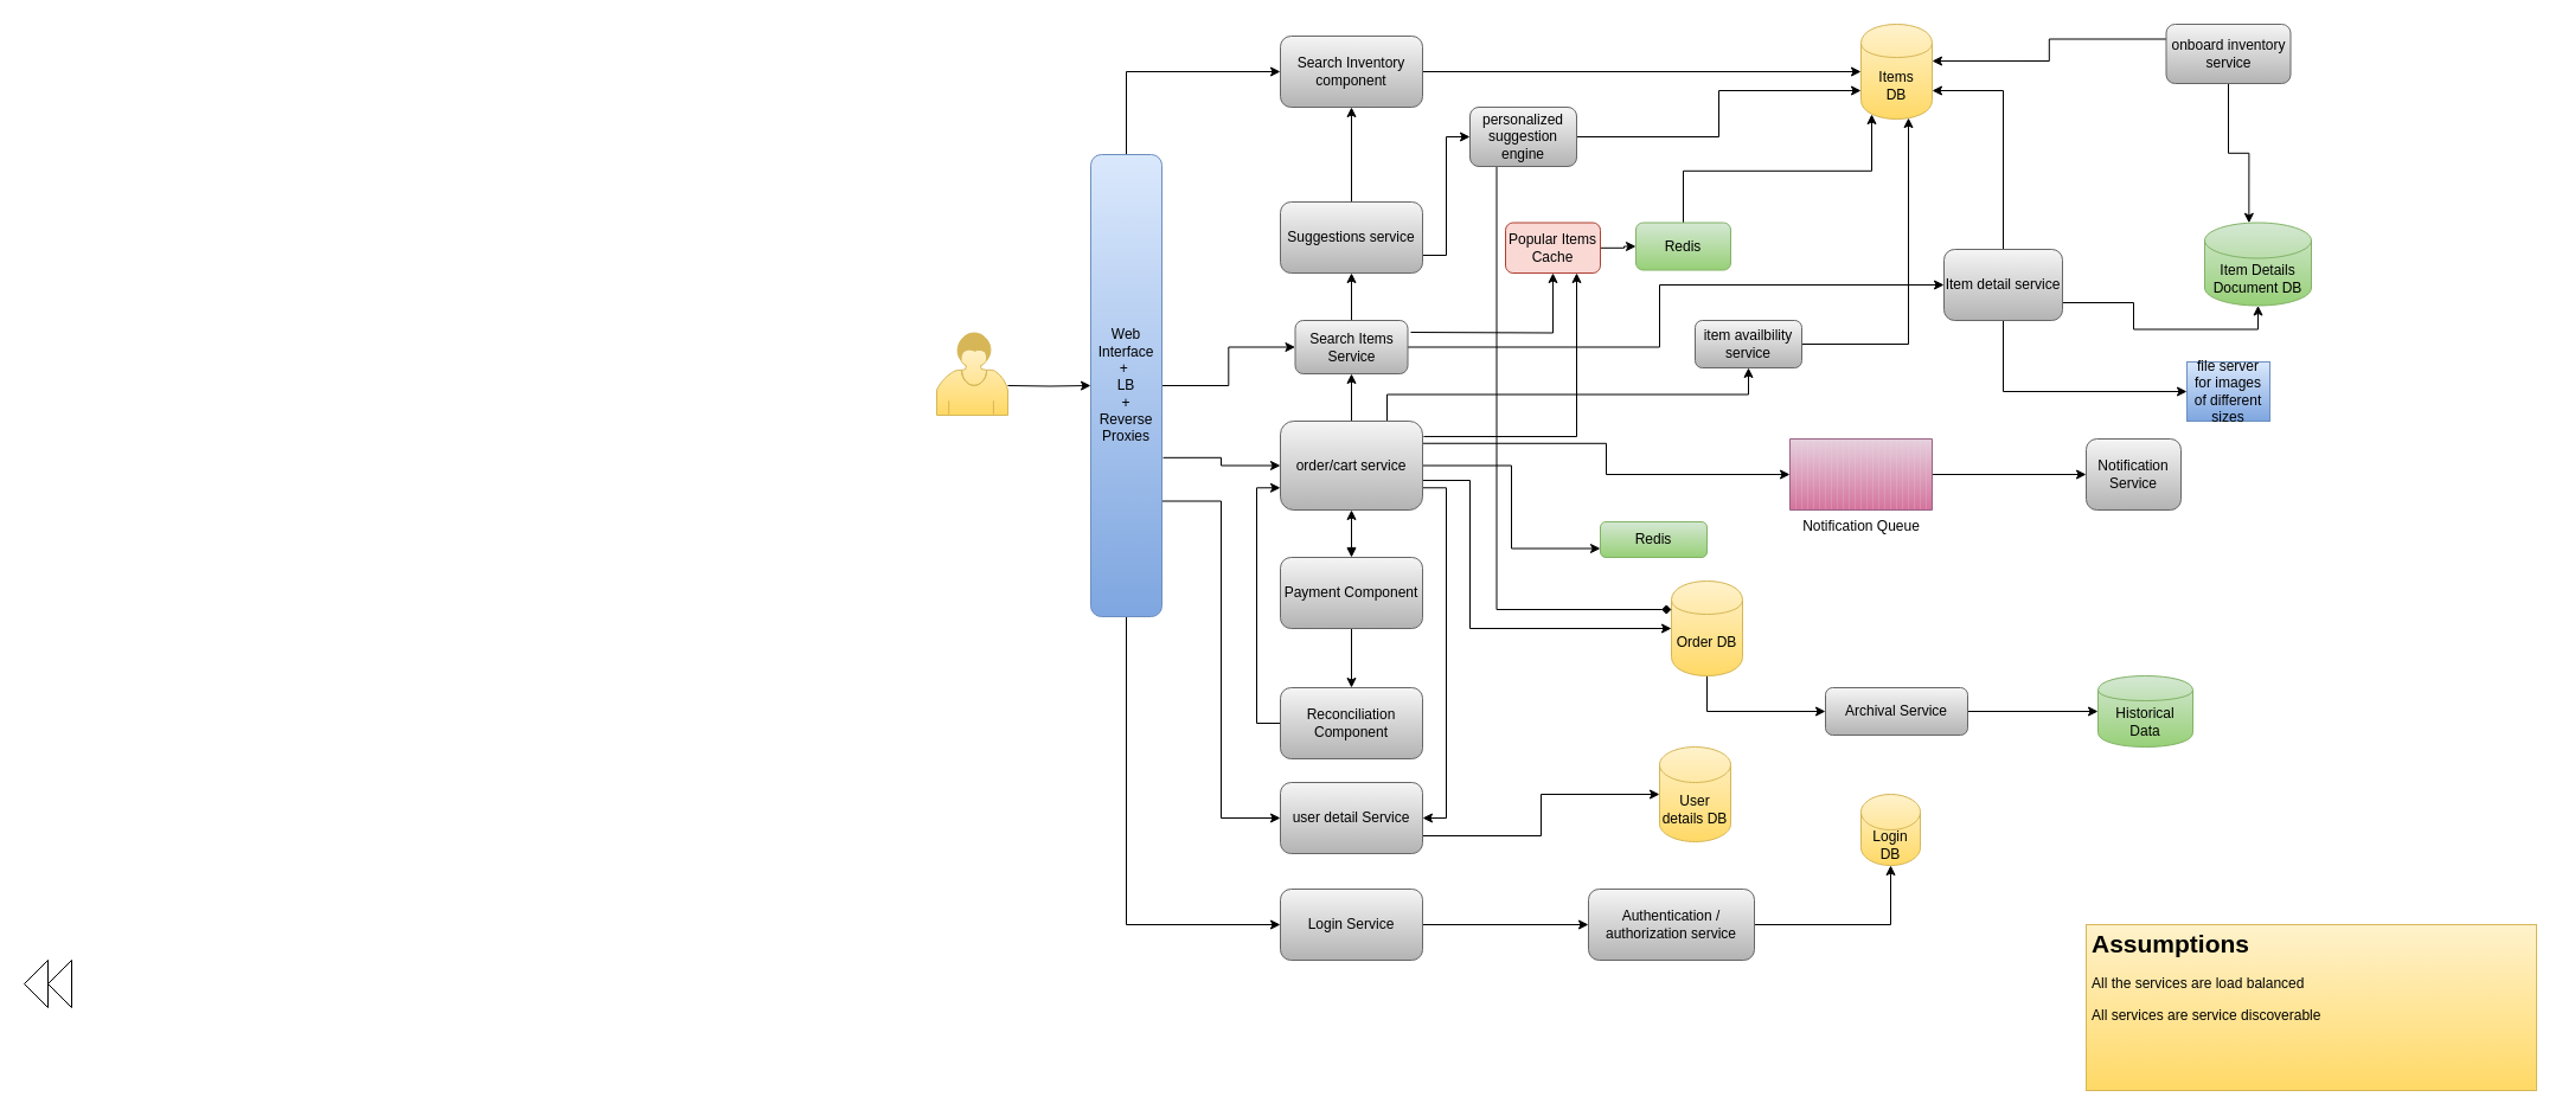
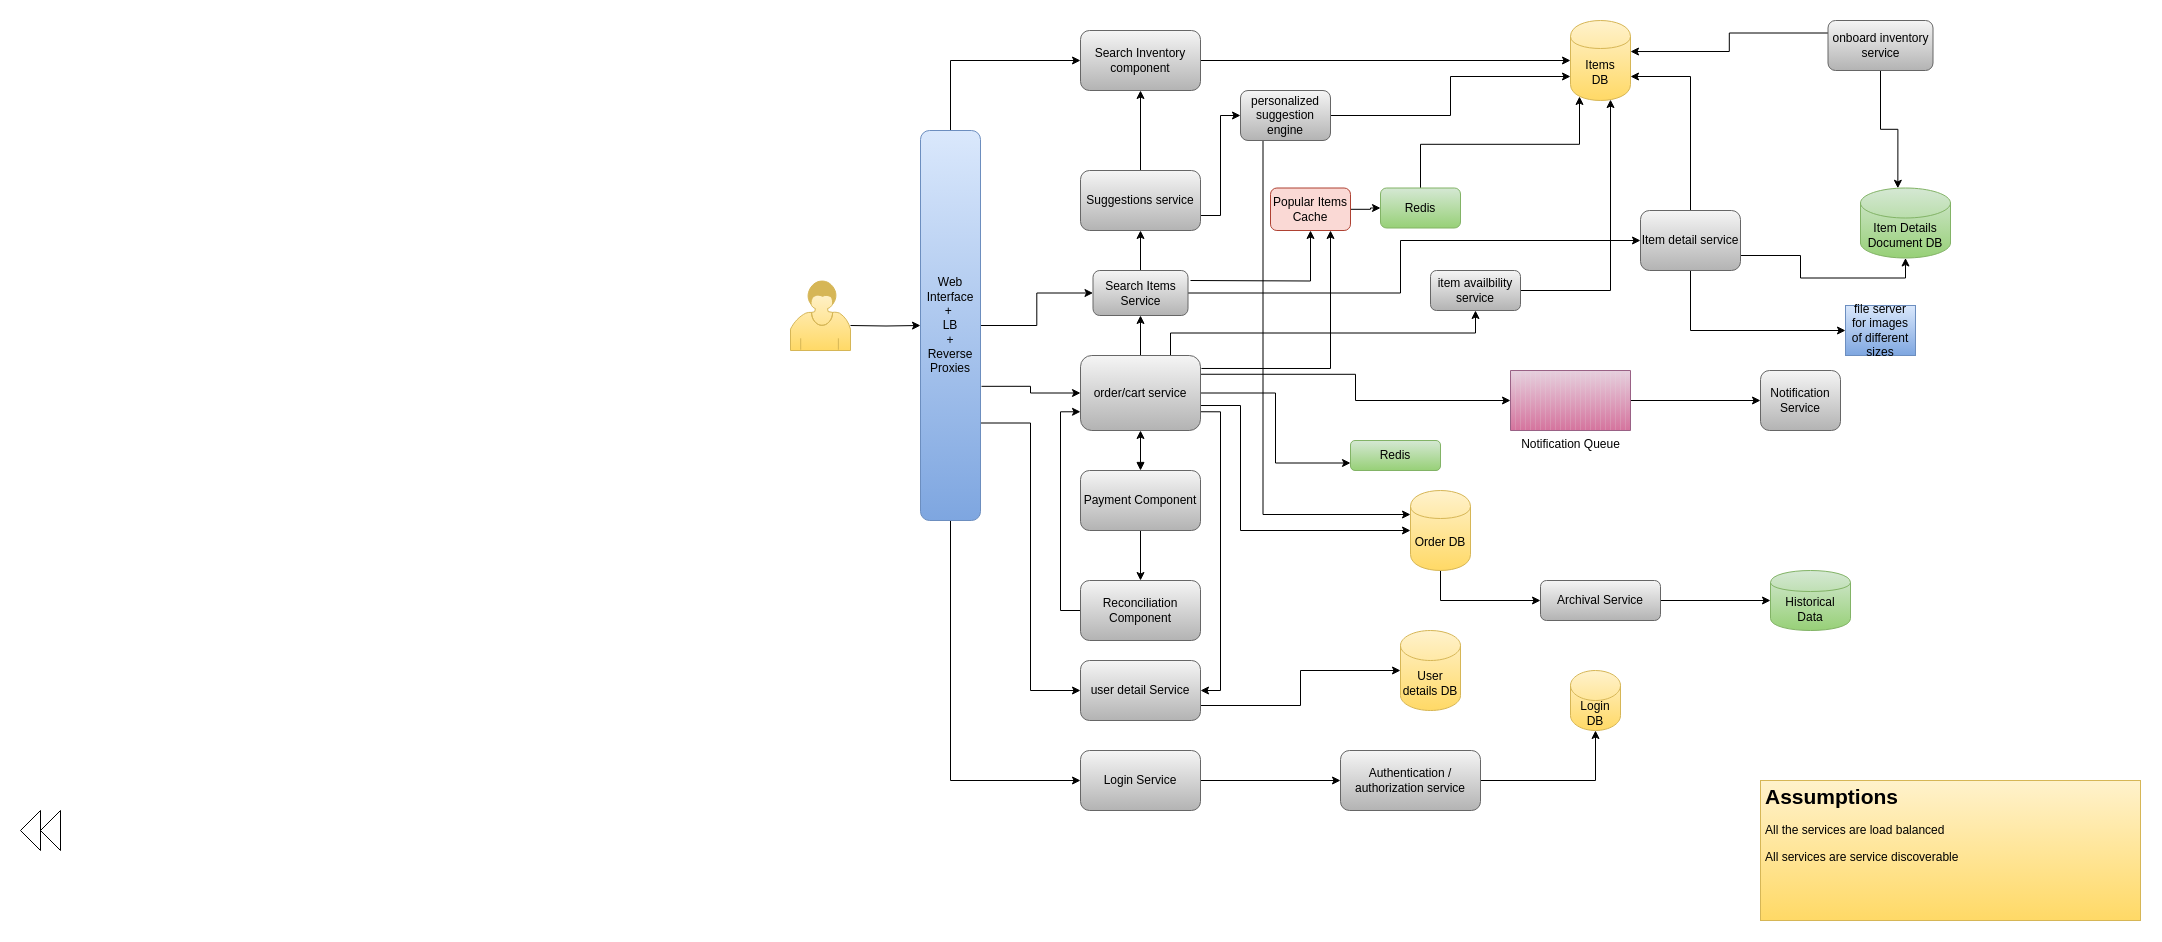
- <mxCell id="55" style="edgeStyle=orthogonalEdgeStyle;rounded=0;orthogonalLoop=1;jettySize=auto;html=1;exitX=0.25;exitY=1;exitDx=0;exitDy=0;entryX=0;entryY=0.3;entryDx=0;entryDy=0;endArrow=diamond;" edge="1" parent="1" source="56" target="23"><mxGeometry relative="1" as="geometry" /></mxCell>
+ <mxCell id="55" style="edgeStyle=orthogonalEdgeStyle;rounded=0;orthogonalLoop=1;jettySize=auto;html=1;exitX=0.25;exitY=1;exitDx=0;exitDy=0;entryX=0;entryY=0.3;entryDx=0;entryDy=0;" edge="1" parent="1" source="56" target="23"><mxGeometry relative="1" as="geometry" /></mxCell>
